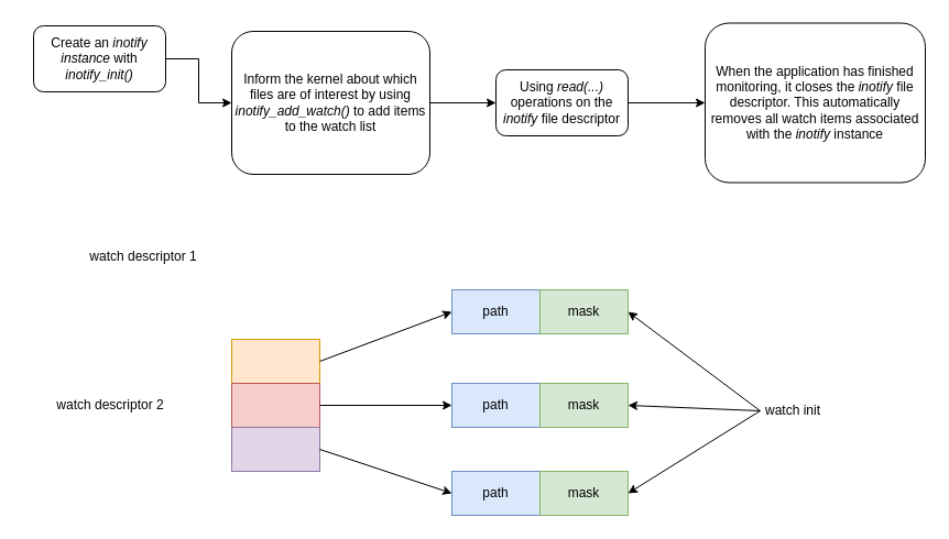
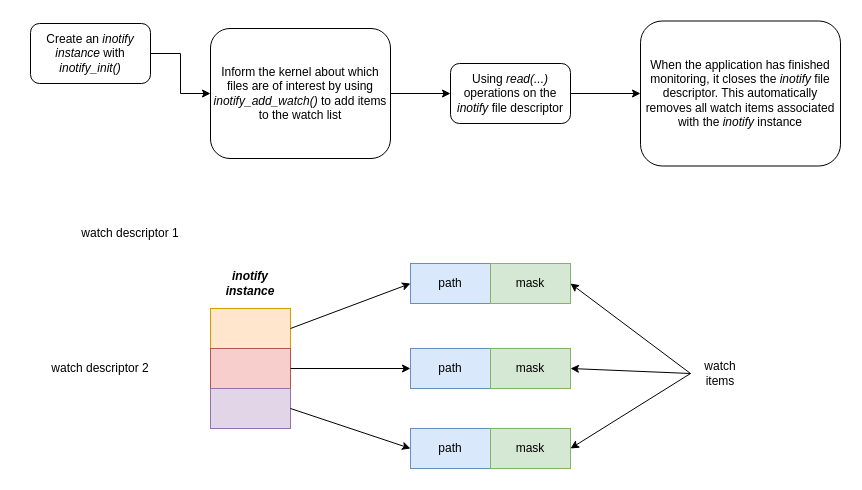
+ <mxCell id="10" value="&lt;b&gt;&lt;i&gt;inotify instance&lt;/i&gt;&lt;/b&gt;" style="text;html=1;align=center;verticalAlign=middle;whiteSpace=wrap;rounded=0;" vertex="1" parent="1"><mxGeometry x="220" y="268" width="60" height="30" as="geometry" /></mxCell>
- <mxCell id="24" value="watch init" style="text;html=1;align=center;verticalAlign=middle;whiteSpace=wrap;rounded=0;" vertex="1" parent="1"><mxGeometry x="690" y="358" width="60" height="30" as="geometry" /></mxCell>
+ <mxCell id="24" value="watch items" style="text;html=1;align=center;verticalAlign=middle;whiteSpace=wrap;rounded=0;" vertex="1" parent="1"><mxGeometry x="690" y="358" width="60" height="30" as="geometry" /></mxCell>
